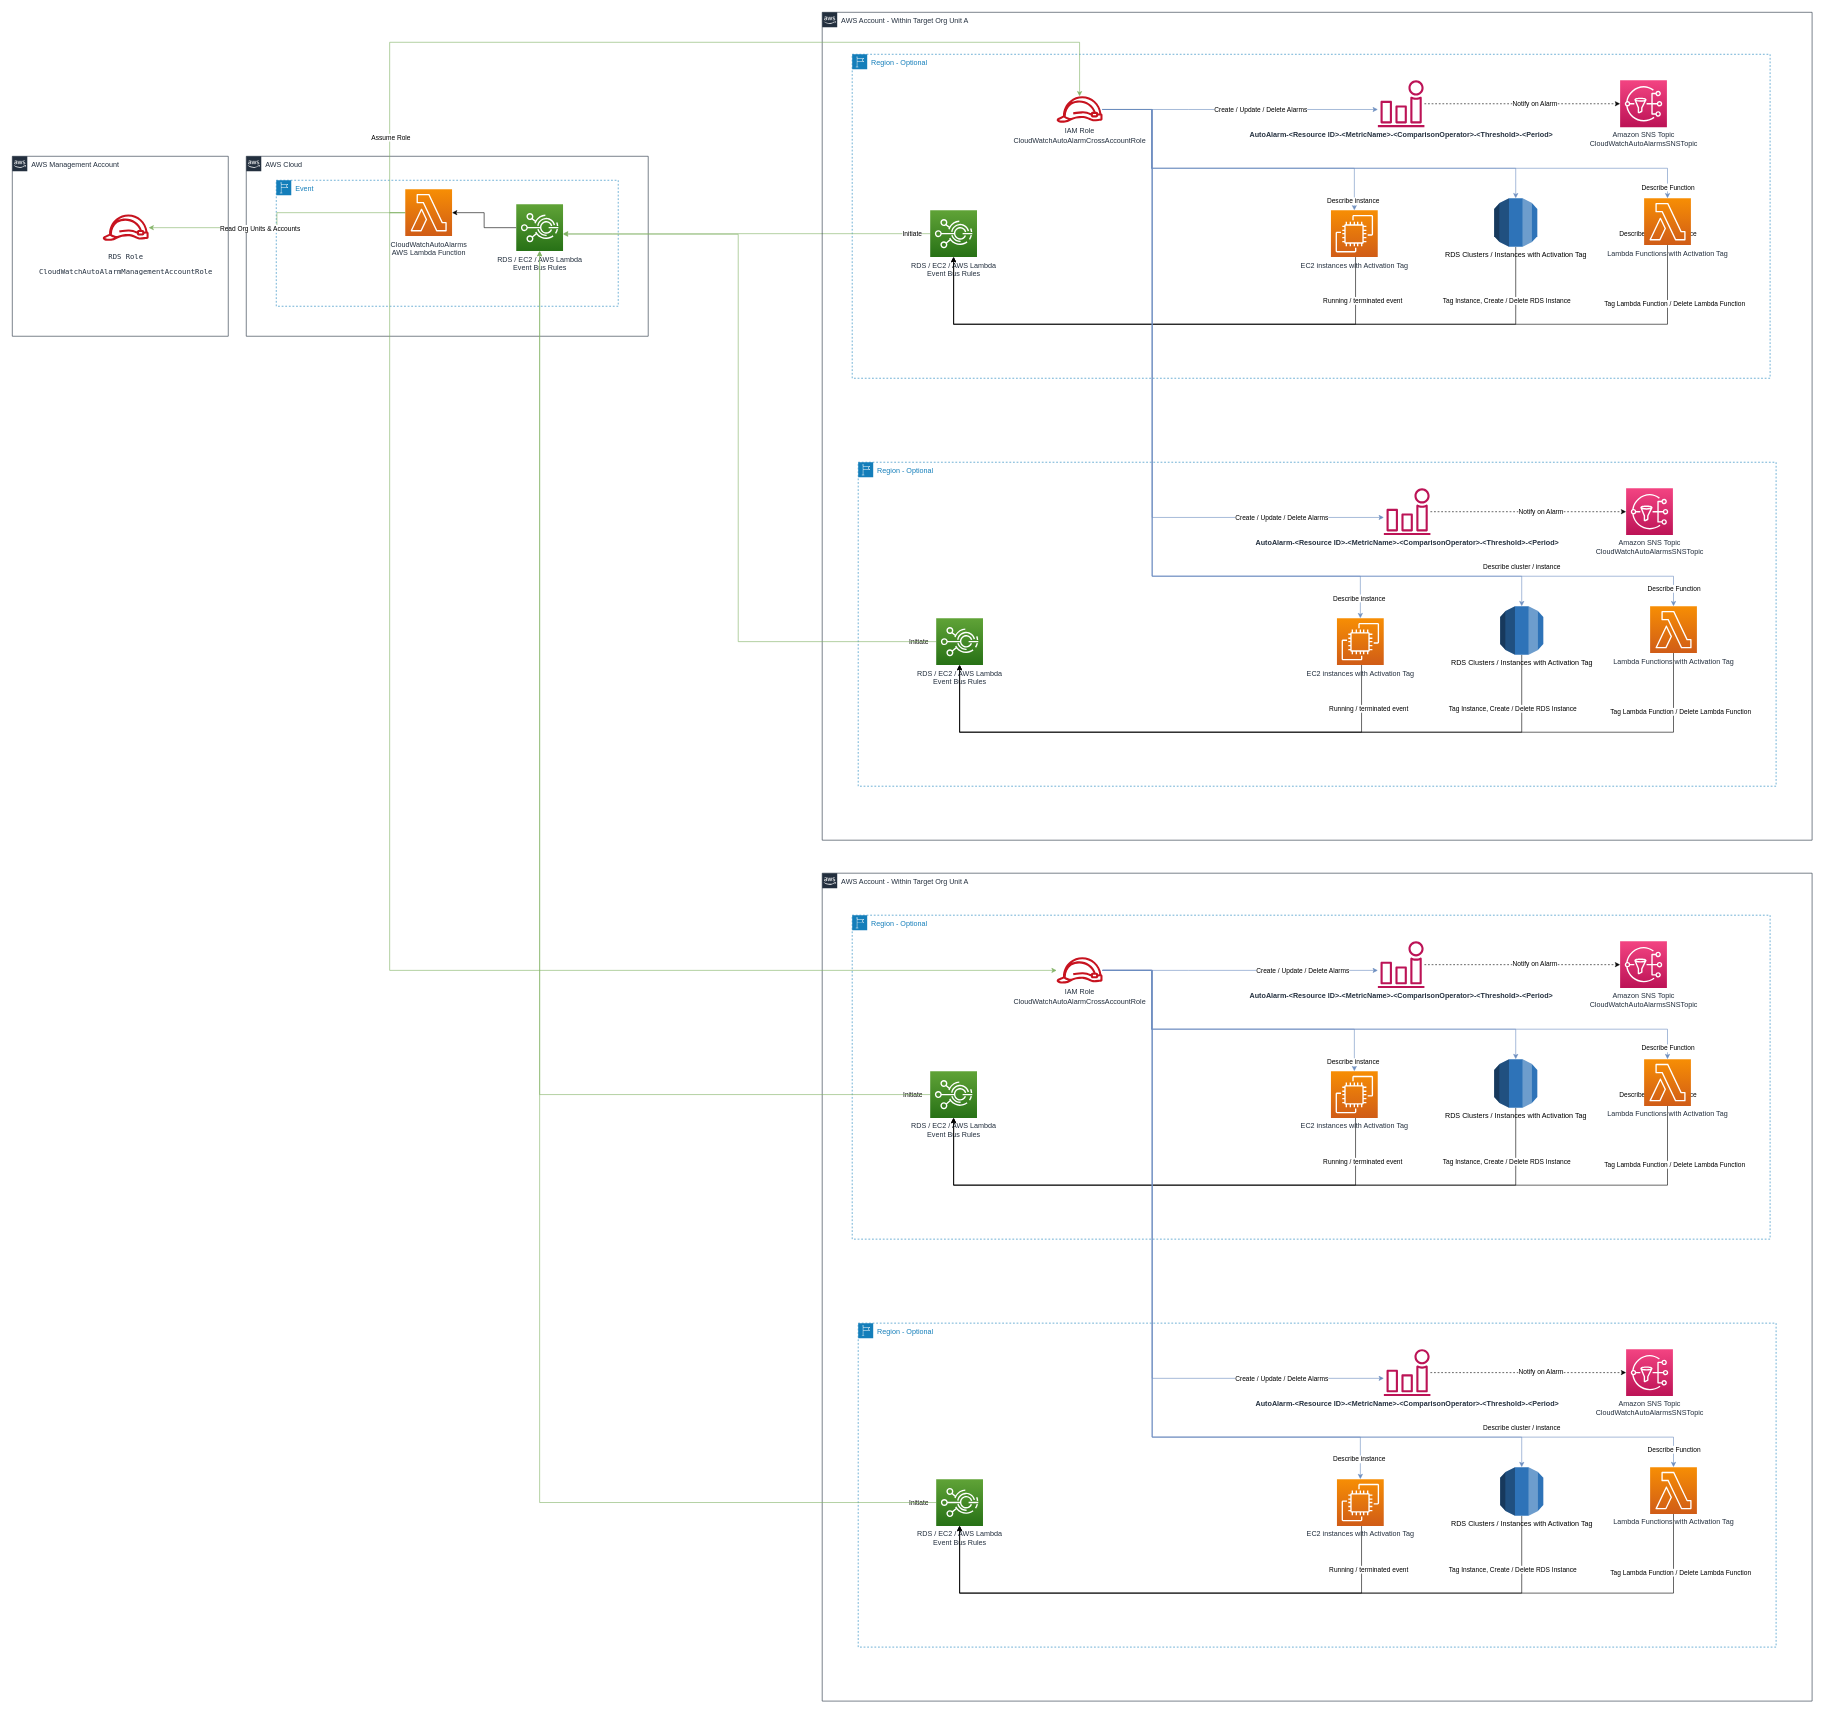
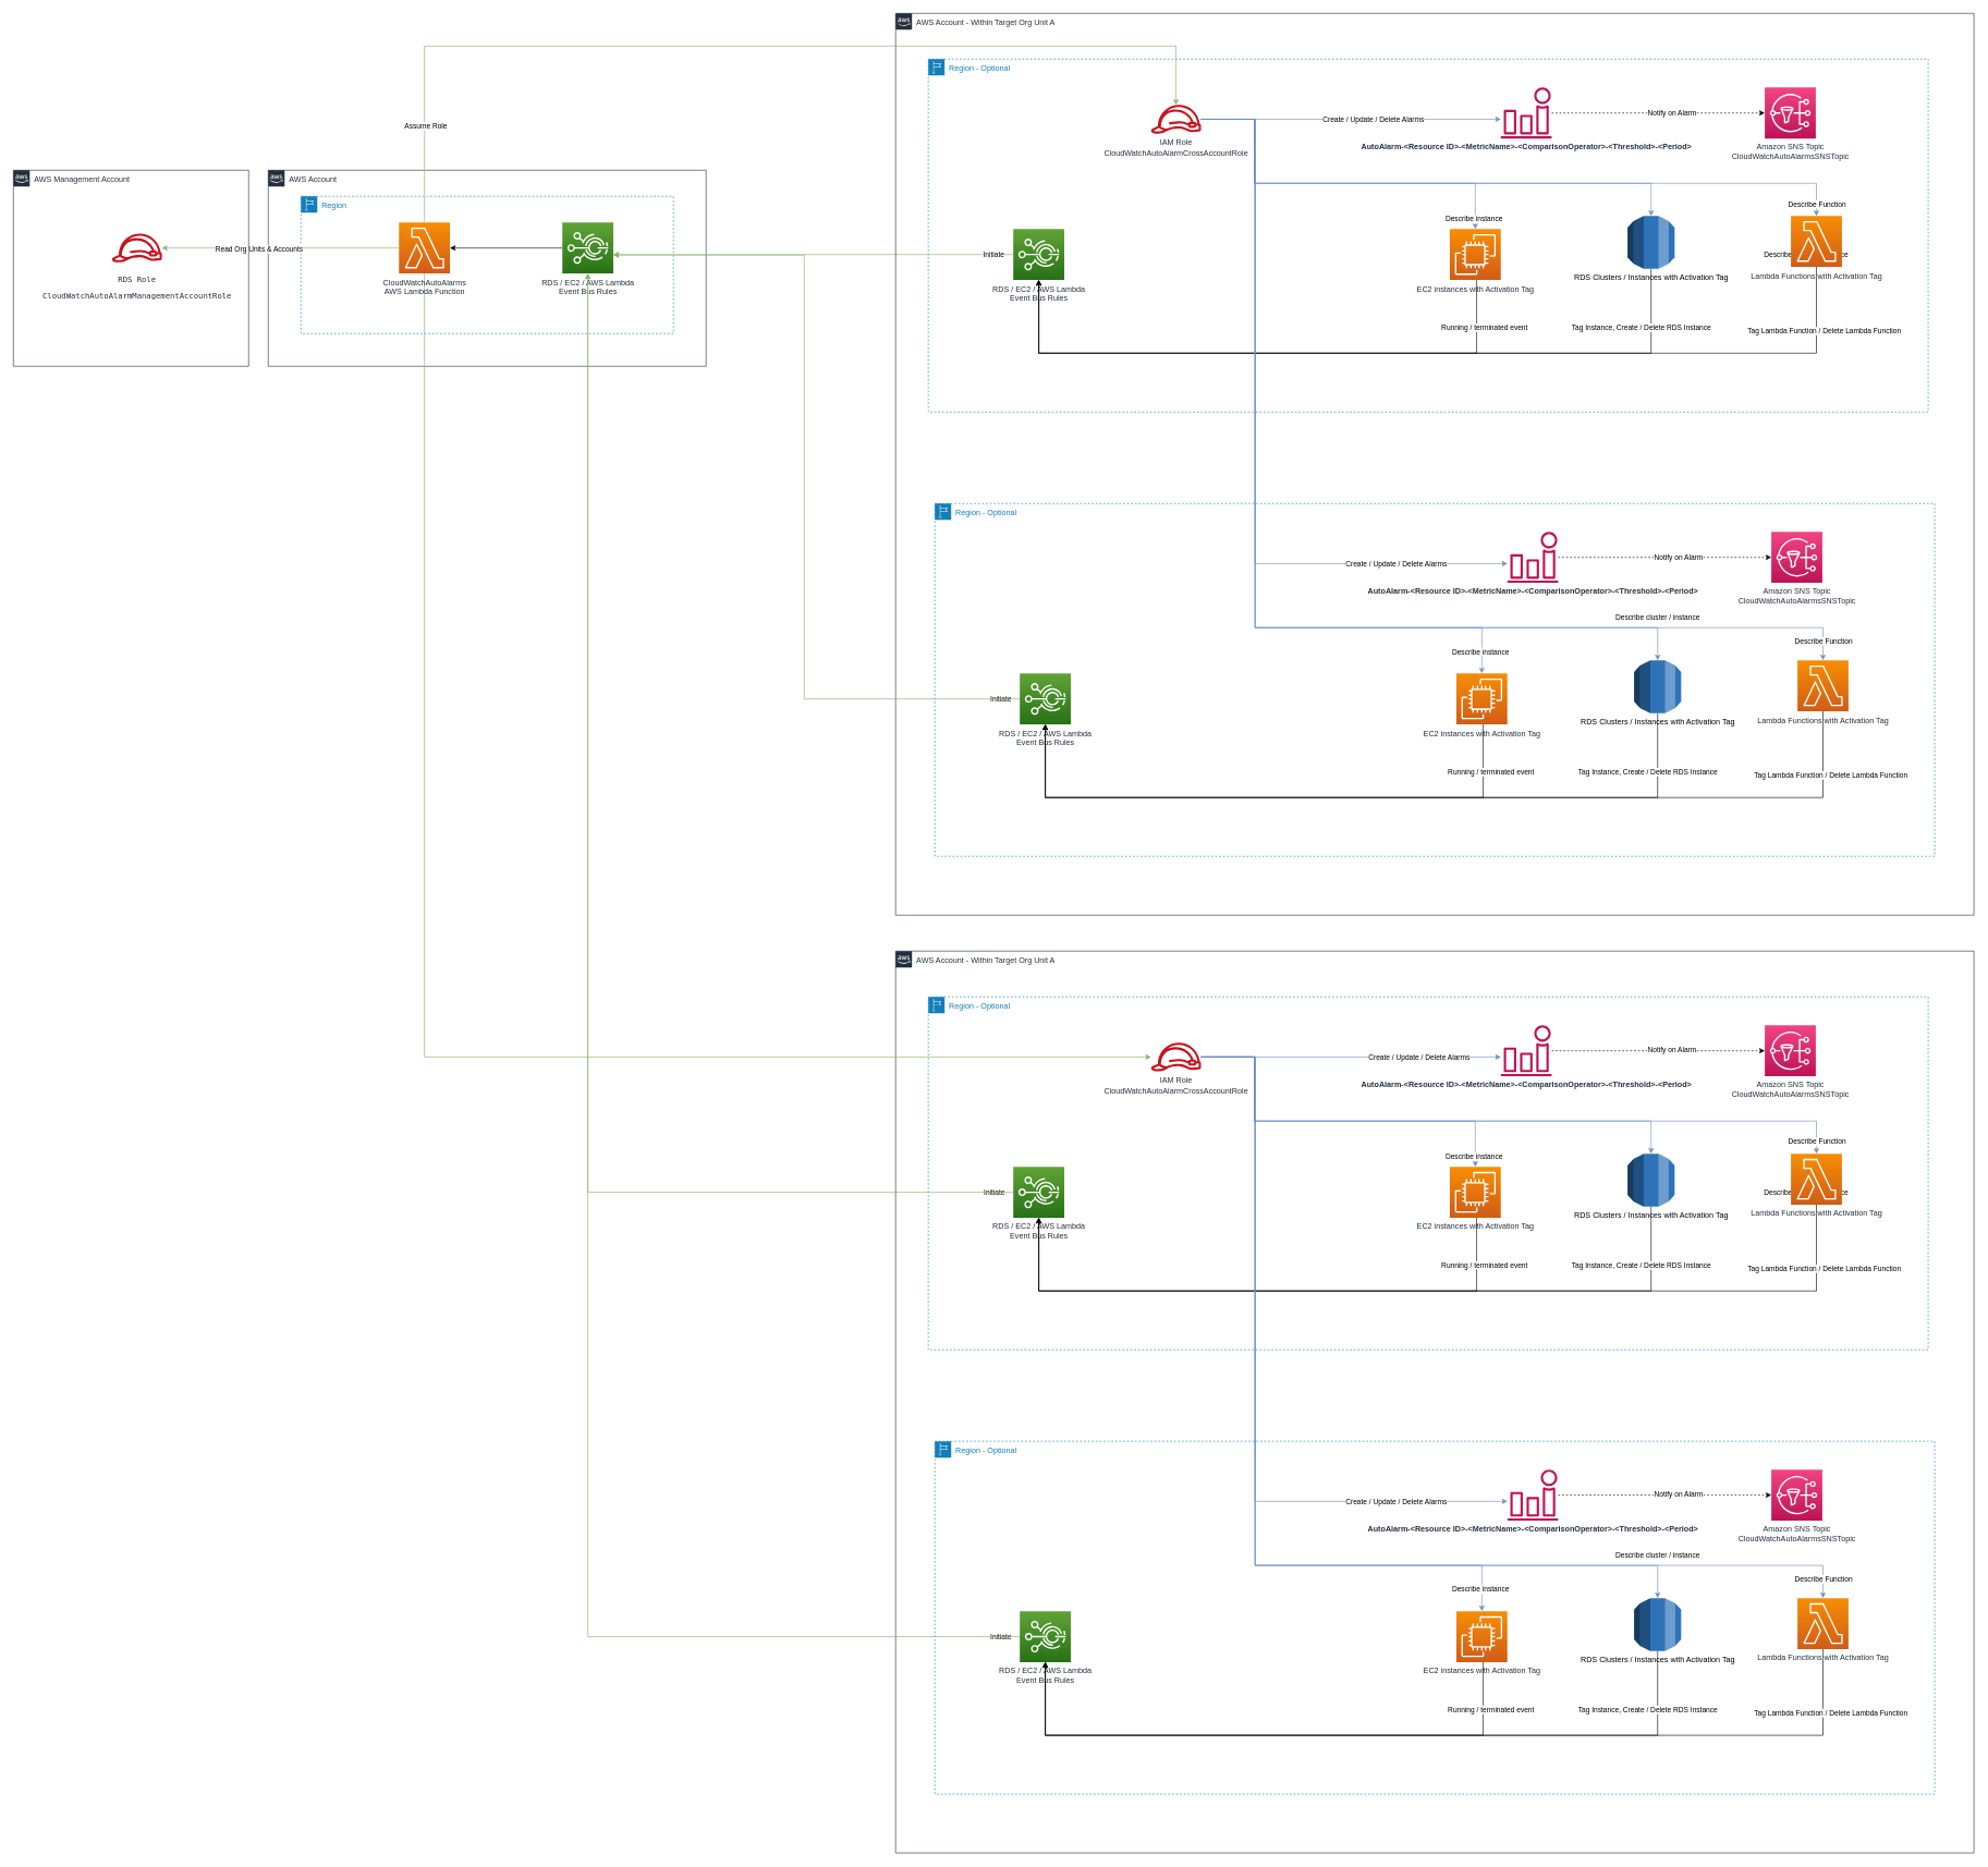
- <mxCell id="2" value="AWS Cloud" style="points=[[0,0],[0.25,0],[0.5,0],[0.75,0],[1,0],[1,0.25],[1,0.5],[1,0.75],[1,1],[0.75,1],[0.5,1],[0.25,1],[0,1],[0,0.75],[0,0.5],[0,0.25]];outlineConnect=0;gradientColor=none;html=1;whiteSpace=wrap;fontSize=12;fontStyle=0;shape=mxgraph.aws4.group;grIcon=mxgraph.aws4.group_aws_cloud_alt;strokeColor=#232F3E;fillColor=none;verticalAlign=top;align=left;spacingLeft=30;fontColor=#232F3E;dashed=0;" vertex="1" parent="1"><mxGeometry x="410" y="260" width="670" height="300" as="geometry" /></mxCell>
+ <mxCell id="2" value="AWS Account" style="points=[[0,0],[0.25,0],[0.5,0],[0.75,0],[1,0],[1,0.25],[1,0.5],[1,0.75],[1,1],[0.75,1],[0.5,1],[0.25,1],[0,1],[0,0.75],[0,0.5],[0,0.25]];outlineConnect=0;gradientColor=none;html=1;whiteSpace=wrap;fontSize=12;fontStyle=0;shape=mxgraph.aws4.group;grIcon=mxgraph.aws4.group_aws_cloud_alt;strokeColor=#232F3E;fillColor=none;verticalAlign=top;align=left;spacingLeft=30;fontColor=#232F3E;dashed=0;" vertex="1" parent="1"><mxGeometry x="410" y="260" width="670" height="300" as="geometry" /></mxCell>
- <mxCell id="3" value="Event" style="points=[[0,0],[0.25,0],[0.5,0],[0.75,0],[1,0],[1,0.25],[1,0.5],[1,0.75],[1,1],[0.75,1],[0.5,1],[0.25,1],[0,1],[0,0.75],[0,0.5],[0,0.25]];outlineConnect=0;gradientColor=none;html=1;whiteSpace=wrap;fontSize=12;fontStyle=0;shape=mxgraph.aws4.group;grIcon=mxgraph.aws4.group_region;strokeColor=#147EBA;fillColor=none;verticalAlign=top;align=left;spacingLeft=30;fontColor=#147EBA;dashed=1;" vertex="1" parent="1"><mxGeometry x="460" y="300" width="570" height="210" as="geometry" /></mxCell>
+ <mxCell id="3" value="Region" style="points=[[0,0],[0.25,0],[0.5,0],[0.75,0],[1,0],[1,0.25],[1,0.5],[1,0.75],[1,1],[0.75,1],[0.5,1],[0.25,1],[0,1],[0,0.75],[0,0.5],[0,0.25]];outlineConnect=0;gradientColor=none;html=1;whiteSpace=wrap;fontSize=12;fontStyle=0;shape=mxgraph.aws4.group;grIcon=mxgraph.aws4.group_region;strokeColor=#147EBA;fillColor=none;verticalAlign=top;align=left;spacingLeft=30;fontColor=#147EBA;dashed=1;" vertex="1" parent="1"><mxGeometry x="460" y="300" width="570" height="210" as="geometry" /></mxCell>
- <mxCell id="35" value="CloudWatchAutoAlarms&lt;br&gt;AWS Lambda Function" style="points=[[0,0,0],[0.25,0,0],[0.5,0,0],[0.75,0,0],[1,0,0],[0,1,0],[0.25,1,0],[0.5,1,0],[0.75,1,0],[1,1,0],[0,0.25,0],[0,0.5,0],[0,0.75,0],[1,0.25,0],[1,0.5,0],[1,0.75,0]];outlineConnect=0;fontColor=#232F3E;gradientColor=#F78E04;gradientDirection=north;fillColor=#D05C17;strokeColor=#ffffff;dashed=0;verticalLabelPosition=bottom;verticalAlign=top;align=center;html=1;fontSize=12;fontStyle=0;aspect=fixed;shape=mxgraph.aws4.resourceIcon;resIcon=mxgraph.aws4.lambda;" vertex="1" parent="28"><mxGeometry x="675" y="315" width="78" height="78" as="geometry" /></mxCell>
+ <mxCell id="35" value="CloudWatchAutoAlarms&lt;br&gt;AWS Lambda Function" style="points=[[0,0,0],[0.25,0,0],[0.5,0,0],[0.75,0,0],[1,0,0],[0,1,0],[0.25,1,0],[0.5,1,0],[0.75,1,0],[1,1,0],[0,0.25,0],[0,0.5,0],[0,0.75,0],[1,0.25,0],[1,0.5,0],[1,0.75,0]];outlineConnect=0;fontColor=#232F3E;gradientColor=#F78E04;gradientDirection=north;fillColor=#D05C17;strokeColor=#ffffff;dashed=0;verticalLabelPosition=bottom;verticalAlign=top;align=center;html=1;fontSize=12;fontStyle=0;aspect=fixed;shape=mxgraph.aws4.resourceIcon;resIcon=mxgraph.aws4.lambda;" vertex="1" parent="28"><mxGeometry x="610" y="340" width="78" height="78" as="geometry" /></mxCell>
